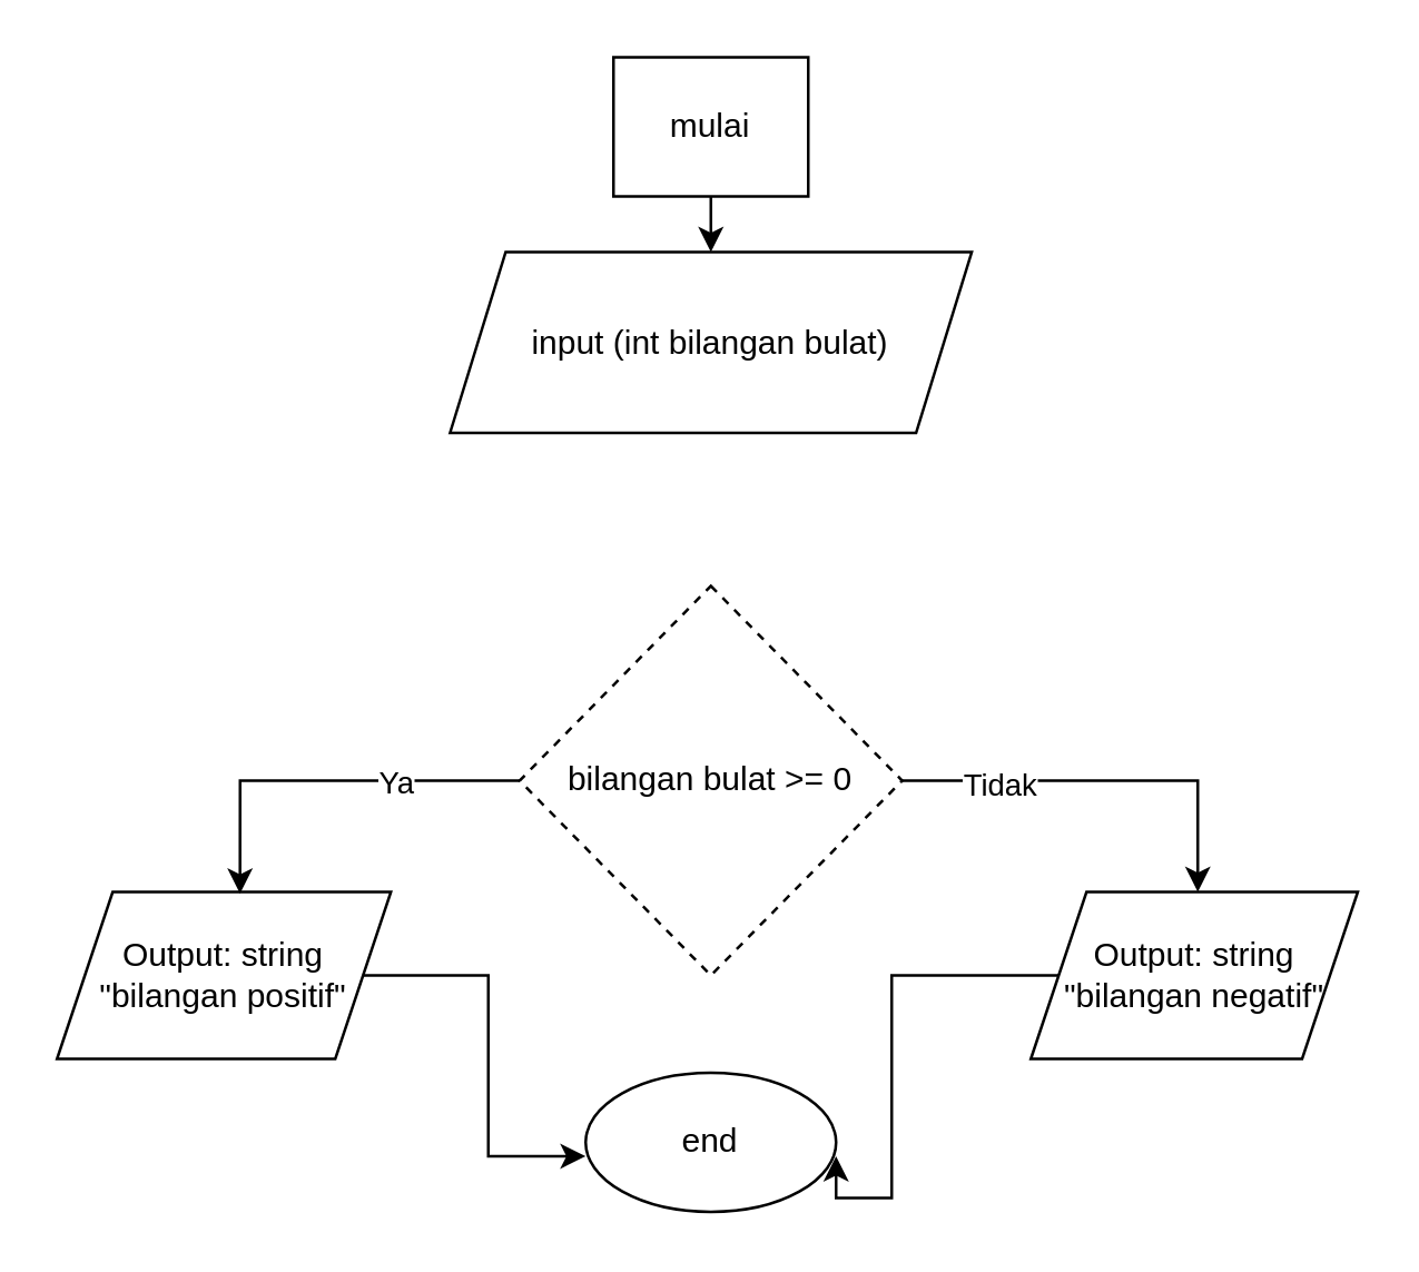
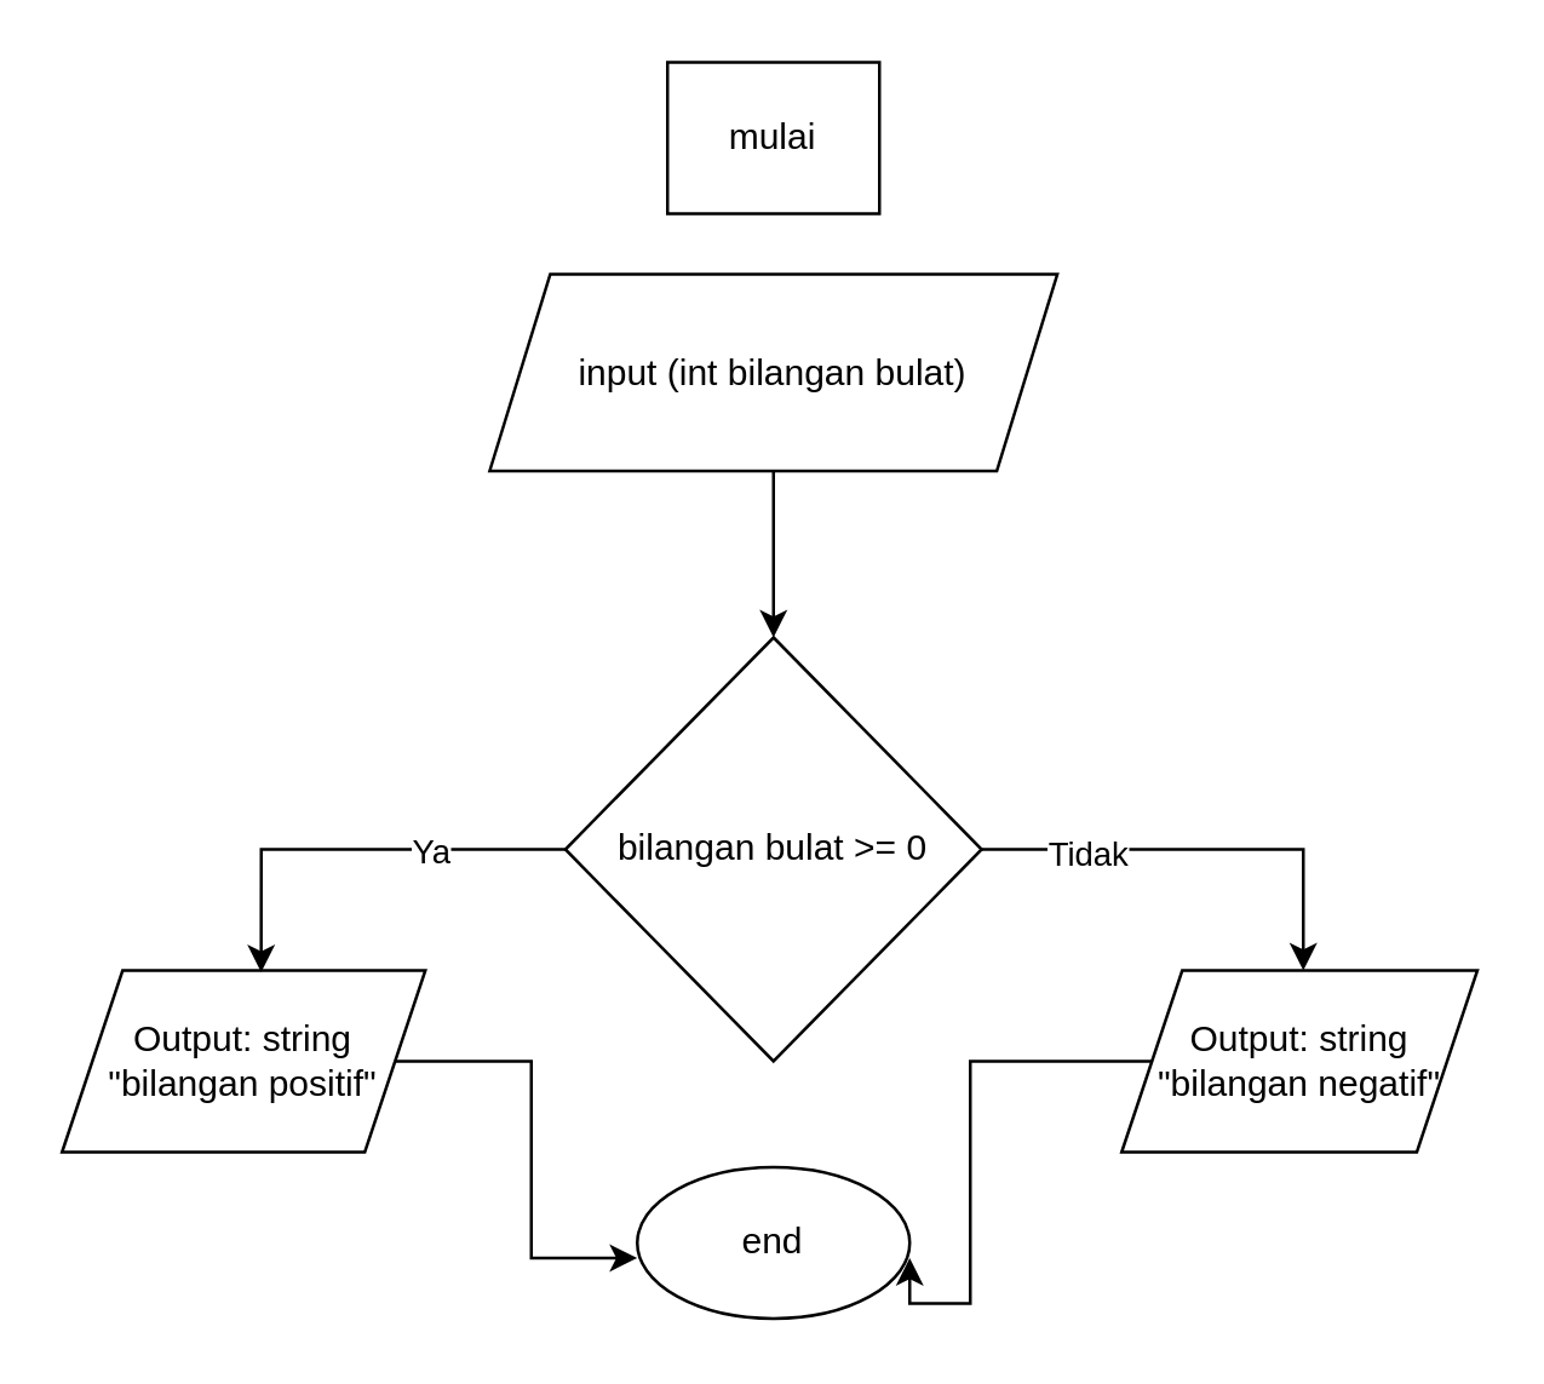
- <mxCell id="2" style="edgeStyle=orthogonalEdgeStyle;rounded=0;orthogonalLoop=1;jettySize=auto;html=1;" edge="1" parent="1" source="3" target="5"><mxGeometry relative="1" as="geometry"><mxPoint x="255" y="120" as="targetPoint" /></mxGeometry></mxCell>
+ <mxCell id="4" style="edgeStyle=orthogonalEdgeStyle;rounded=0;orthogonalLoop=1;jettySize=auto;html=1;" edge="1" parent="1" source="5" target="8"><mxGeometry relative="1" as="geometry" /></mxCell>
- <mxCell id="8" value="bilangan bulat &amp;gt;= 0" style="rhombus;whiteSpace=wrap;html=1;dashed=1;" vertex="1" parent="1"><mxGeometry x="186.25" y="210" width="137.5" height="140" as="geometry" /></mxCell>
+ <mxCell id="8" value="bilangan bulat &amp;gt;= 0" style="rhombus;whiteSpace=wrap;html=1;" vertex="1" parent="1"><mxGeometry x="186.25" y="210" width="137.5" height="140" as="geometry" /></mxCell>
